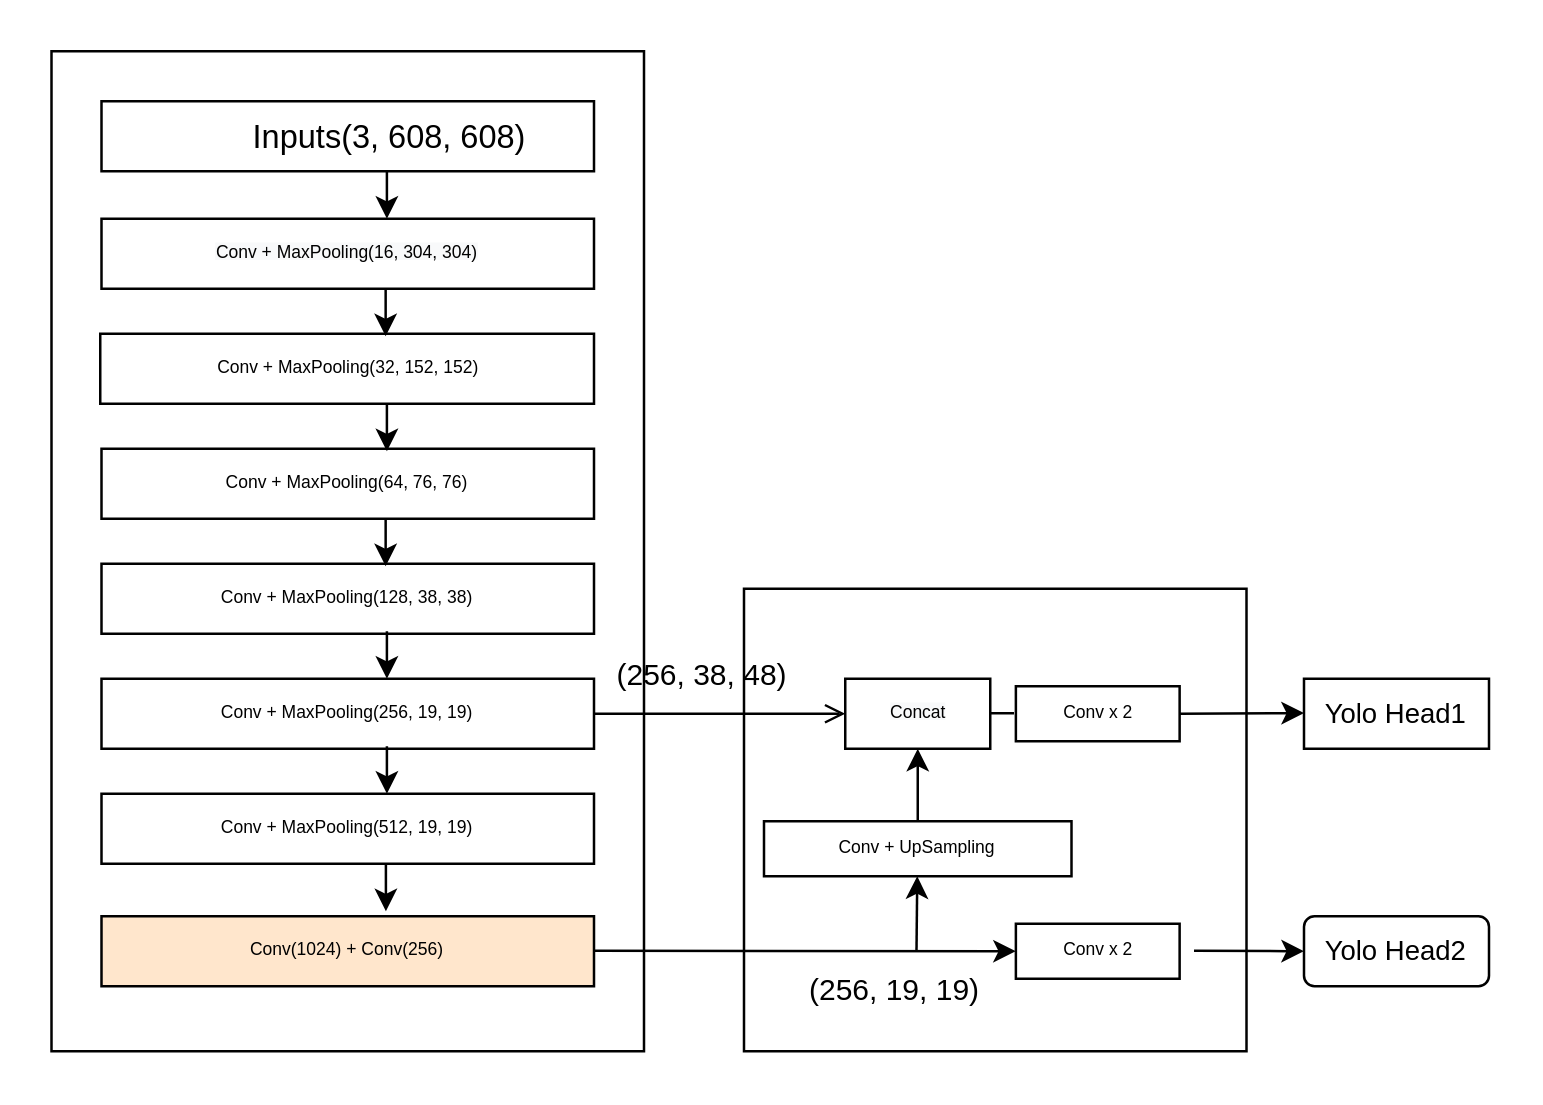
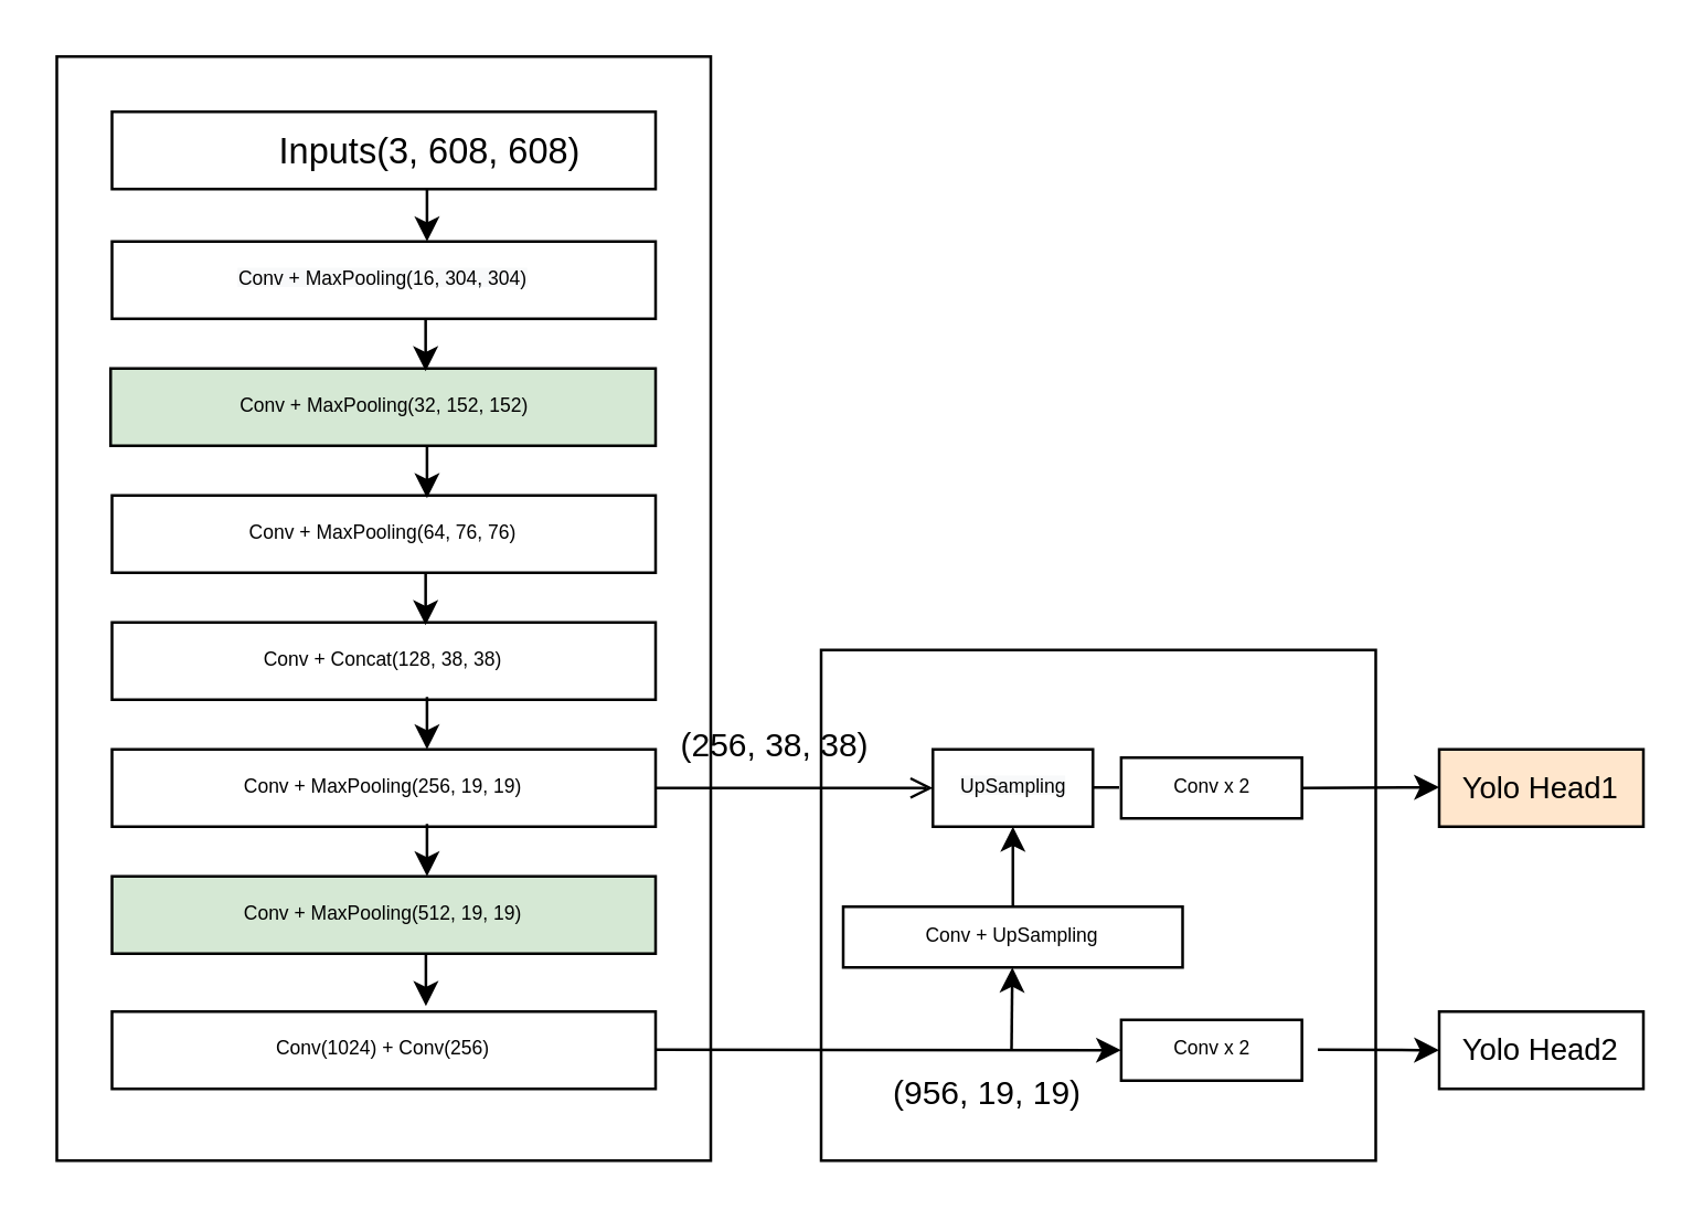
- <mxCell id="7" value="&lt;span style=&quot;font-family: &amp;#34;helvetica&amp;#34;&quot;&gt;Conv + MaxPooling(32, 152, 152)&lt;/span&gt;" style="rounded=0;whiteSpace=wrap;html=1;strokeWidth=1;fontSize=7;" parent="1" vertex="1"><mxGeometry x="39.5" y="133" width="197.5" height="28" as="geometry" /></mxCell>
+ <mxCell id="7" value="&lt;span style=&quot;font-family: &amp;#34;helvetica&amp;#34;&quot;&gt;Conv + MaxPooling(32, 152, 152)&lt;/span&gt;" style="rounded=0;whiteSpace=wrap;html=1;strokeWidth=1;fontSize=7;fillColor=#d5e8d4;" parent="1" vertex="1"><mxGeometry x="39.5" y="133" width="197.5" height="28" as="geometry" /></mxCell>
- <mxCell id="12" value="&lt;span style=&quot;font-family: &amp;#34;helvetica&amp;#34;&quot;&gt;Conv + MaxPooling(128, 38, 38)&lt;/span&gt;" style="rounded=0;whiteSpace=wrap;html=1;strokeWidth=1;fontSize=7;" parent="1" vertex="1"><mxGeometry x="40" y="225" width="197" height="28" as="geometry" /></mxCell>
+ <mxCell id="12" value="&lt;span style=&quot;font-family: &amp;#34;helvetica&amp;#34;&quot;&gt;Conv + Concat(128, 38, 38)&lt;/span&gt;" style="rounded=0;whiteSpace=wrap;html=1;strokeWidth=1;fontSize=7;" parent="1" vertex="1"><mxGeometry x="40" y="225" width="197" height="28" as="geometry" /></mxCell>
- <mxCell id="27" value="(256, 38, 48)" style="text;html=1;resizable=0;autosize=1;align=center;verticalAlign=middle;points=[];fillColor=none;strokeColor=none;rounded=0;" parent="1" vertex="1"><mxGeometry x="241" y="261" width="77" height="18" as="geometry" /></mxCell>
+ <mxCell id="27" value="(256, 38, 38)" style="text;html=1;resizable=0;autosize=1;align=center;verticalAlign=middle;points=[];fillColor=none;strokeColor=none;rounded=0;" parent="1" vertex="1"><mxGeometry x="241" y="261" width="77" height="18" as="geometry" /></mxCell>
- <mxCell id="18" value="&lt;span style=&quot;color: rgb(0 , 0 , 0) ; font-family: &amp;#34;helvetica&amp;#34; ; font-style: normal ; letter-spacing: normal ; text-align: center ; text-indent: 0px ; text-transform: none ; word-spacing: 0px ; background-color: rgb(248 , 249 , 250) ; display: inline ; float: none ; font-size: 7px&quot;&gt;&lt;font style=&quot;font-size: 7px&quot;&gt;Concat&lt;/font&gt;&lt;/span&gt;" style="rounded=0;whiteSpace=wrap;html=1;strokeWidth=1;fontSize=7;" parent="1" vertex="1"><mxGeometry x="337.5" y="271" width="58" height="28" as="geometry" /></mxCell>
+ <mxCell id="18" value="&lt;span style=&quot;color: rgb(0 , 0 , 0) ; font-family: &amp;#34;helvetica&amp;#34; ; font-style: normal ; letter-spacing: normal ; text-align: center ; text-indent: 0px ; text-transform: none ; word-spacing: 0px ; background-color: rgb(248 , 249 , 250) ; display: inline ; float: none ; font-size: 7px&quot;&gt;&lt;font style=&quot;font-size: 7px&quot;&gt;UpSampling&lt;/font&gt;&lt;/span&gt;" style="rounded=0;whiteSpace=wrap;html=1;strokeWidth=1;fontSize=7;" parent="1" vertex="1"><mxGeometry x="337.5" y="271" width="58" height="28" as="geometry" /></mxCell>
- <mxCell id="20" value="&lt;font face=&quot;helvetica&quot; style=&quot;font-size: 11px&quot;&gt;Yolo Head1&lt;/font&gt;" style="rounded=0;whiteSpace=wrap;html=1;strokeWidth=1;fontSize=7;" parent="1" vertex="1"><mxGeometry x="521" y="271" width="74" height="28" as="geometry" /></mxCell>
+ <mxCell id="20" value="&lt;font face=&quot;helvetica&quot; style=&quot;font-size: 11px&quot;&gt;Yolo Head1&lt;/font&gt;" style="rounded=0;whiteSpace=wrap;html=1;strokeWidth=1;fontSize=7;fillColor=#ffe6cc;" parent="1" vertex="1"><mxGeometry x="521" y="271" width="74" height="28" as="geometry" /></mxCell>
- <mxCell id="16" value="&lt;span style=&quot;font-family: &amp;#34;helvetica&amp;#34;&quot;&gt;Conv + MaxPooling(512, 19, 19)&lt;/span&gt;" style="rounded=0;whiteSpace=wrap;html=1;strokeWidth=1;fontSize=7;" parent="1" vertex="1"><mxGeometry x="40" y="317" width="197" height="28" as="geometry" /></mxCell>
+ <mxCell id="16" value="&lt;span style=&quot;font-family: &amp;#34;helvetica&amp;#34;&quot;&gt;Conv + MaxPooling(512, 19, 19)&lt;/span&gt;" style="rounded=0;whiteSpace=wrap;html=1;strokeWidth=1;fontSize=7;fillColor=#d5e8d4;" parent="1" vertex="1"><mxGeometry x="40" y="317" width="197" height="28" as="geometry" /></mxCell>
- <mxCell id="28" value="&lt;span style=&quot;font-family: &amp;#34;helvetica&amp;#34;&quot;&gt;Conv(1024) + Conv(256)&lt;/span&gt;" style="rounded=0;whiteSpace=wrap;html=1;strokeWidth=1;fontSize=7;fillColor=#ffe6cc;" parent="1" vertex="1"><mxGeometry x="40" y="366" width="197" height="28" as="geometry" /></mxCell>
+ <mxCell id="28" value="&lt;span style=&quot;font-family: &amp;#34;helvetica&amp;#34;&quot;&gt;Conv(1024) + Conv(256)&lt;/span&gt;" style="rounded=0;whiteSpace=wrap;html=1;strokeWidth=1;fontSize=7;" parent="1" vertex="1"><mxGeometry x="40" y="366" width="197" height="28" as="geometry" /></mxCell>
- <mxCell id="23" value="&lt;font face=&quot;helvetica&quot; style=&quot;font-size: 11px&quot;&gt;Yolo Head2&lt;/font&gt;" style="whiteSpace=wrap;html=1;strokeWidth=1;fontSize=7;rounded=1;" parent="1" vertex="1"><mxGeometry x="521" y="366" width="74" height="28" as="geometry" /></mxCell>
+ <mxCell id="23" value="&lt;font face=&quot;helvetica&quot; style=&quot;font-size: 11px&quot;&gt;Yolo Head2&lt;/font&gt;" style="rounded=0;whiteSpace=wrap;html=1;strokeWidth=1;fontSize=7;" parent="1" vertex="1"><mxGeometry x="521" y="366" width="74" height="28" as="geometry" /></mxCell>
- <mxCell id="25" value="(256, 19, 19)" style="text;html=1;resizable=0;autosize=1;align=center;verticalAlign=middle;points=[];fillColor=none;strokeColor=none;rounded=0;" parent="1" vertex="1"><mxGeometry x="318.5" y="387" width="77" height="18" as="geometry" /></mxCell>
+ <mxCell id="25" value="(956, 19, 19)" style="text;html=1;resizable=0;autosize=1;align=center;verticalAlign=middle;points=[];fillColor=none;strokeColor=none;rounded=0;" parent="1" vertex="1"><mxGeometry x="318.5" y="387" width="77" height="18" as="geometry" /></mxCell>
